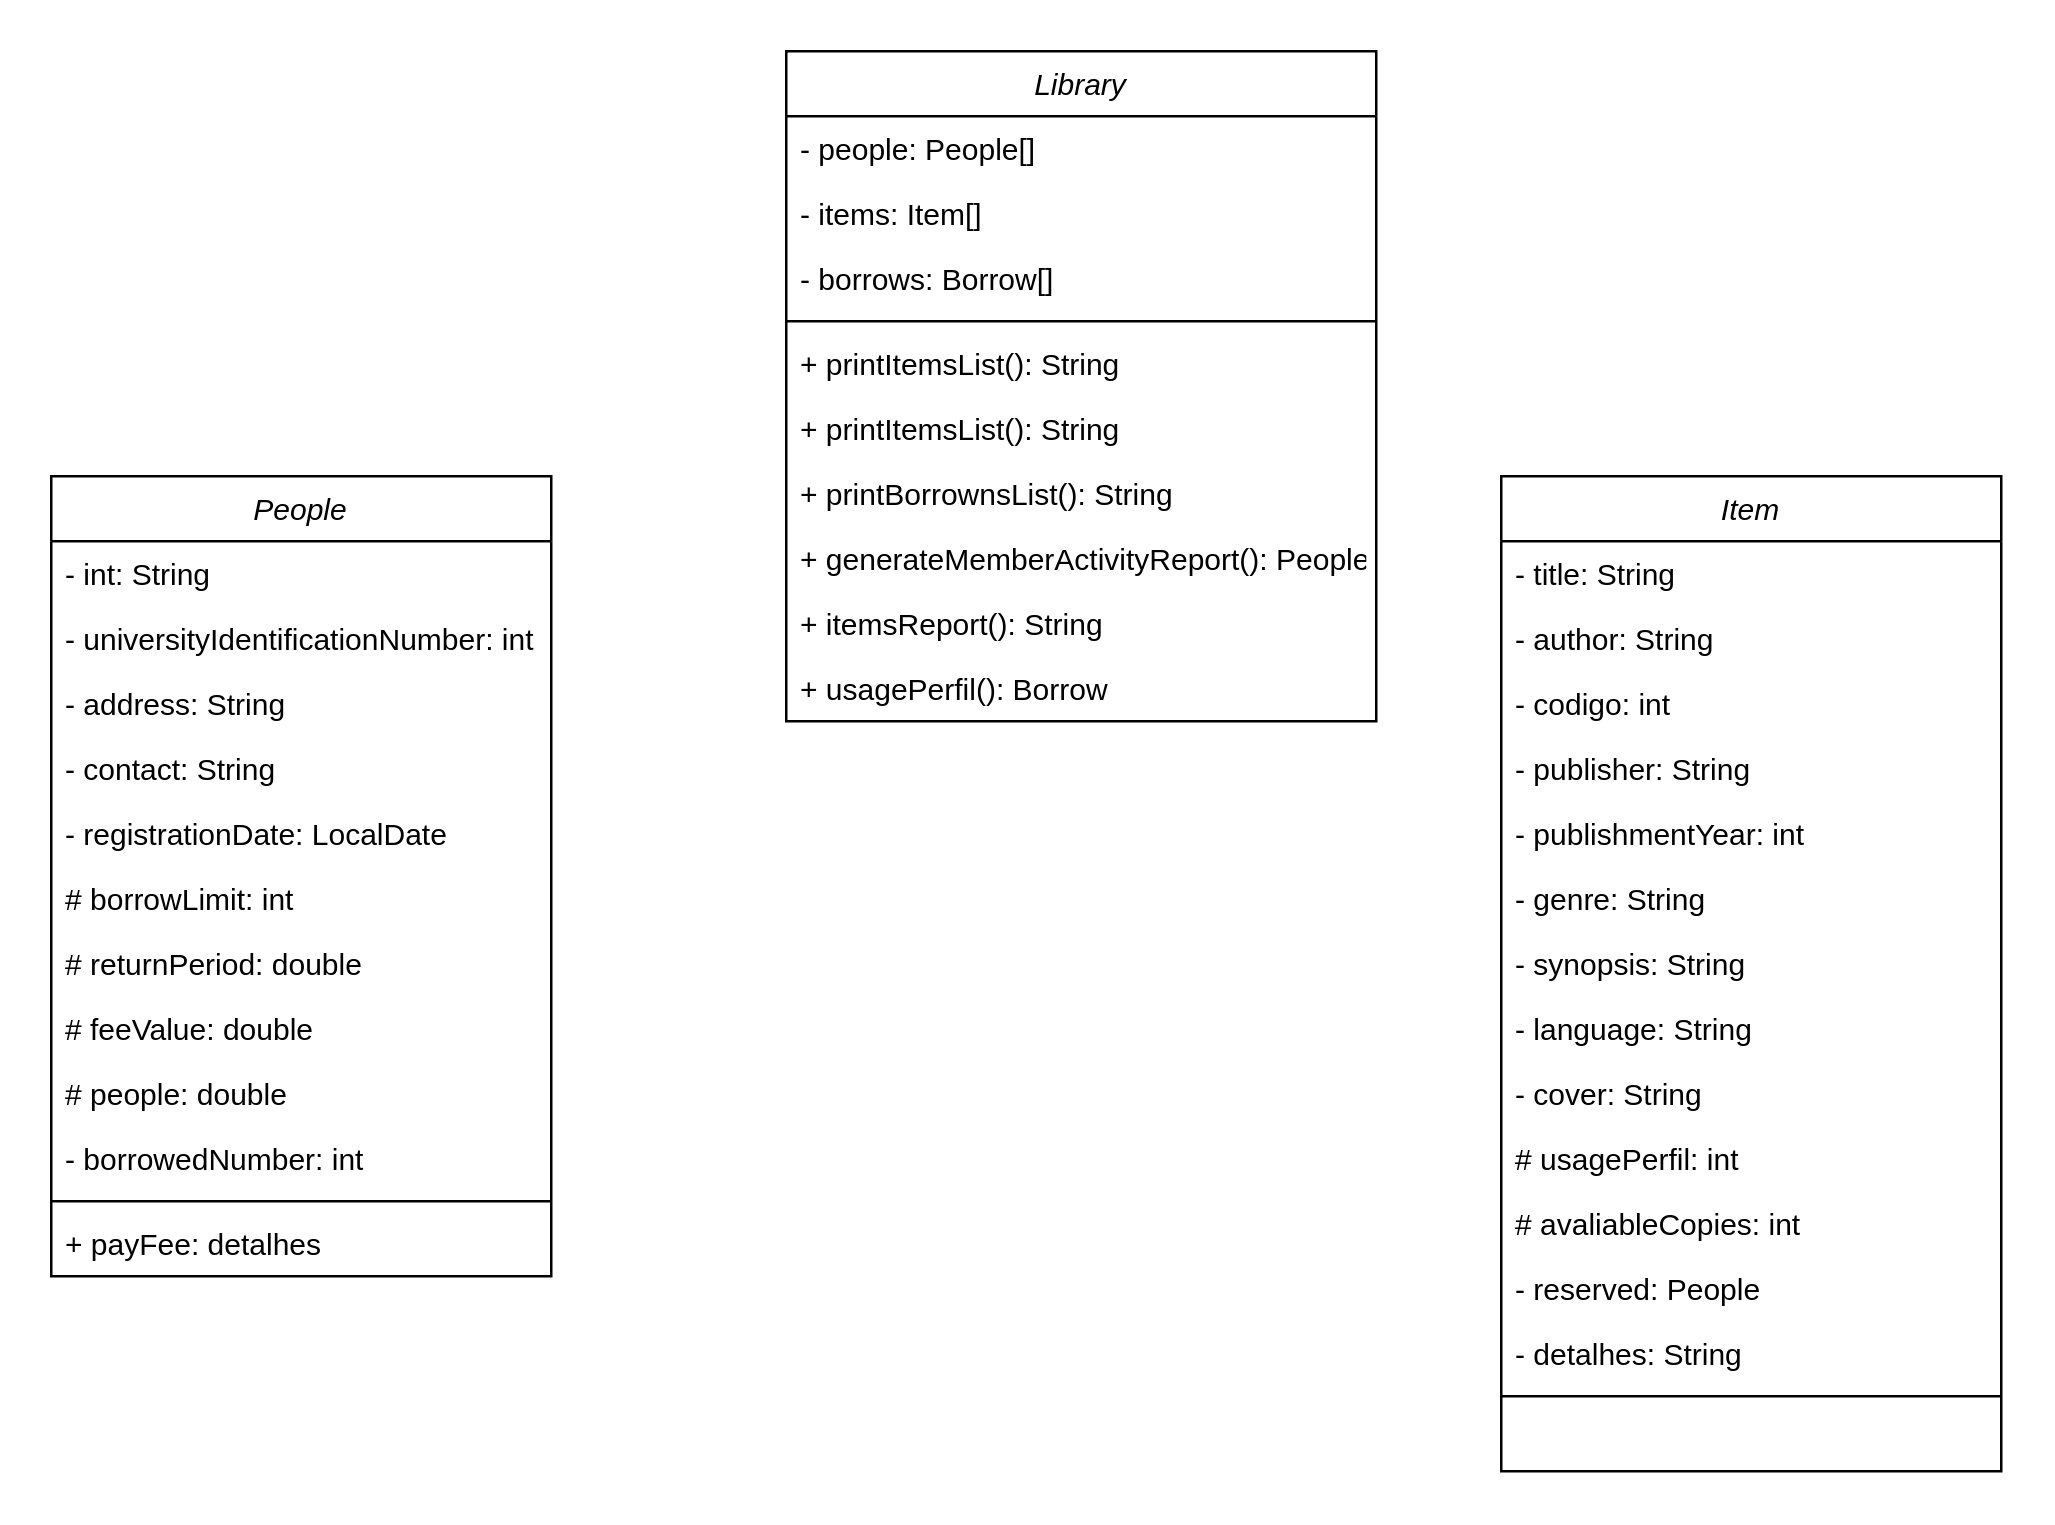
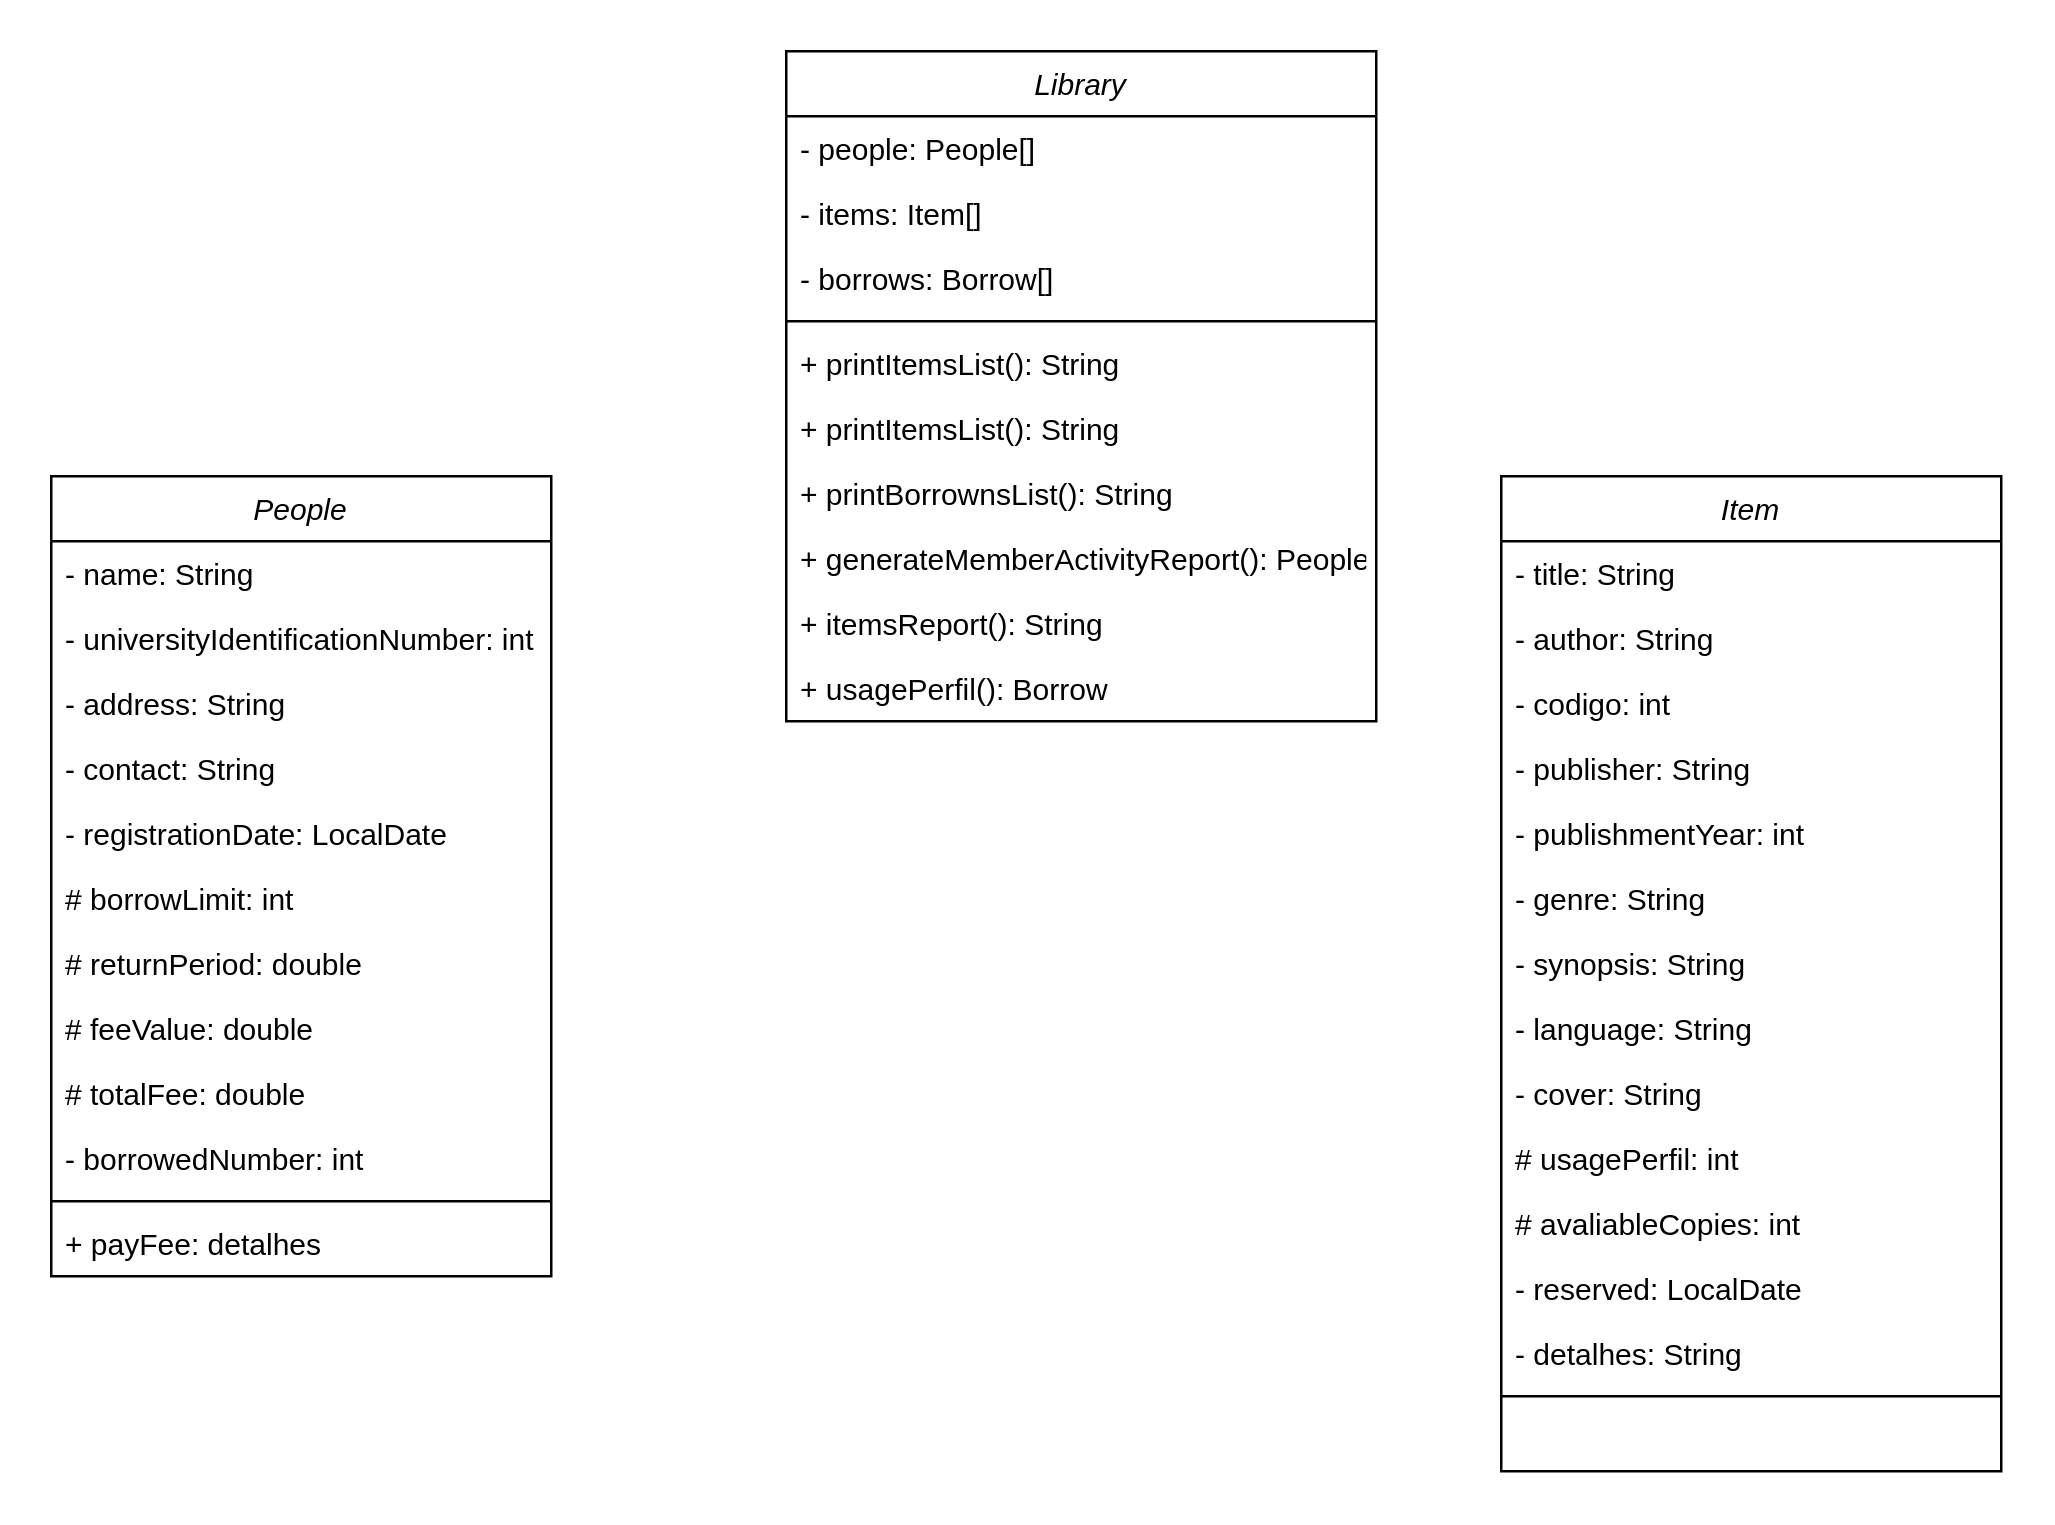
- <mxCell id="3" value="- int: String" style="text;align=left;verticalAlign=top;spacingLeft=4;spacingRight=4;overflow=hidden;rotatable=0;points=[[0,0.5],[1,0.5]];portConstraint=eastwest;labelBackgroundColor=none;" vertex="1" parent="2"><mxGeometry y="26" width="200" height="26" as="geometry" /></mxCell>
+ <mxCell id="3" value="- name: String" style="text;align=left;verticalAlign=top;spacingLeft=4;spacingRight=4;overflow=hidden;rotatable=0;points=[[0,0.5],[1,0.5]];portConstraint=eastwest;labelBackgroundColor=none;" vertex="1" parent="2"><mxGeometry y="26" width="200" height="26" as="geometry" /></mxCell>
- <mxCell id="11" value="# people: double" style="text;align=left;verticalAlign=top;spacingLeft=4;spacingRight=4;overflow=hidden;rotatable=0;points=[[0,0.5],[1,0.5]];portConstraint=eastwest;rounded=0;shadow=0;html=0;labelBackgroundColor=none;" vertex="1" parent="2"><mxGeometry y="234" width="200" height="26" as="geometry" /></mxCell>
+ <mxCell id="11" value="# totalFee: double" style="text;align=left;verticalAlign=top;spacingLeft=4;spacingRight=4;overflow=hidden;rotatable=0;points=[[0,0.5],[1,0.5]];portConstraint=eastwest;rounded=0;shadow=0;html=0;labelBackgroundColor=none;" vertex="1" parent="2"><mxGeometry y="234" width="200" height="26" as="geometry" /></mxCell>
- <mxCell id="38" value="- reserved: People" style="text;align=left;verticalAlign=top;spacingLeft=4;spacingRight=4;overflow=hidden;rotatable=0;points=[[0,0.5],[1,0.5]];portConstraint=eastwest;rounded=0;shadow=0;html=0;labelBackgroundColor=none;" vertex="1" parent="26"><mxGeometry y="312" width="200" height="26" as="geometry" /></mxCell>
+ <mxCell id="38" value="- reserved: LocalDate" style="text;align=left;verticalAlign=top;spacingLeft=4;spacingRight=4;overflow=hidden;rotatable=0;points=[[0,0.5],[1,0.5]];portConstraint=eastwest;rounded=0;shadow=0;html=0;labelBackgroundColor=none;" vertex="1" parent="26"><mxGeometry y="312" width="200" height="26" as="geometry" /></mxCell>
